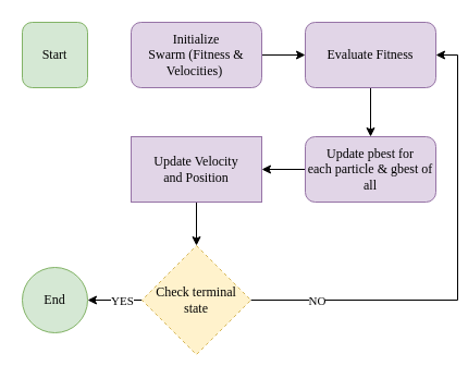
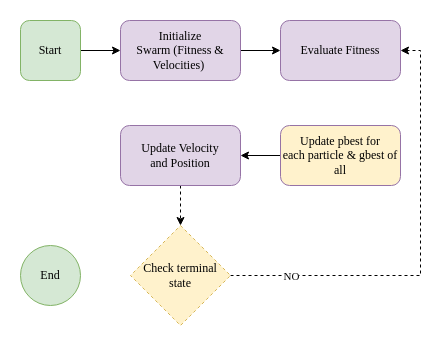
+ <mxCell id="6" value="" style="edgeStyle=orthogonalEdgeStyle;rounded=0;orthogonalLoop=1;jettySize=auto;html=1;" edge="1" parent="1" source="7" target="3"><mxGeometry relative="1" as="geometry" /></mxCell>
- <mxCell id="4" value="" style="edgeStyle=orthogonalEdgeStyle;rounded=0;orthogonalLoop=1;jettySize=auto;html=1;" edge="1" parent="1" source="5" target="9"><mxGeometry relative="1" as="geometry" /></mxCell>
- <mxCell id="16" value="&lt;div&gt;&lt;span style=&quot;background-color: transparent;&quot;&gt;&lt;font face=&quot;Times New Roman&quot;&gt;Update Velocity and&amp;nbsp;&lt;/font&gt;&lt;/span&gt;&lt;span style=&quot;background-color: transparent;&quot;&gt;&lt;font face=&quot;Times New Roman&quot;&gt;Position&lt;/font&gt;&lt;/span&gt;&lt;/div&gt;" style="whiteSpace=wrap;html=1;fillColor=#e1d5e7;strokeColor=#9673a6;rounded=0;" vertex="1" parent="1"><mxGeometry x="120" y="125" width="120" height="60" as="geometry" /></mxCell>
+ <mxCell id="16" value="&lt;div&gt;&lt;span style=&quot;background-color: transparent;&quot;&gt;&lt;font face=&quot;Times New Roman&quot;&gt;Update Velocity and&amp;nbsp;&lt;/font&gt;&lt;/span&gt;&lt;span style=&quot;background-color: transparent;&quot;&gt;&lt;font face=&quot;Times New Roman&quot;&gt;Position&lt;/font&gt;&lt;/span&gt;&lt;/div&gt;" style="rounded=1;whiteSpace=wrap;html=1;fillColor=#e1d5e7;strokeColor=#9673a6;" vertex="1" parent="1"><mxGeometry x="120" y="125" width="120" height="60" as="geometry" /></mxCell>
- <mxCell id="9" value="&lt;div&gt;&lt;font face=&quot;Times New Roman&quot;&gt;Update pbest for each&amp;nbsp;&lt;span style=&quot;background-color: transparent; color: light-dark(rgb(0, 0, 0), rgb(255, 255, 255));&quot;&gt;particle &amp;amp; gbest of all&lt;/span&gt;&lt;/font&gt;&lt;/div&gt;" style="rounded=1;whiteSpace=wrap;html=1;fillColor=#e1d5e7;strokeColor=#9673a6;" vertex="1" parent="1"><mxGeometry x="280" y="125" width="120" height="60" as="geometry" /></mxCell>
+ <mxCell id="9" value="&lt;div&gt;&lt;font face=&quot;Times New Roman&quot;&gt;Update pbest for each&amp;nbsp;&lt;span style=&quot;background-color: transparent; color: light-dark(rgb(0, 0, 0), rgb(255, 255, 255));&quot;&gt;particle &amp;amp; gbest of all&lt;/span&gt;&lt;/font&gt;&lt;/div&gt;" style="rounded=1;whiteSpace=wrap;html=1;fillColor=#fff2cc;strokeColor=#9673a6;" vertex="1" parent="1"><mxGeometry x="280" y="125" width="120" height="60" as="geometry" /></mxCell>
- <mxCell id="15" value="" style="edgeStyle=orthogonalEdgeStyle;rounded=0;orthogonalLoop=1;jettySize=auto;html=1;" edge="1" parent="1" source="16" target="14"><mxGeometry relative="1" as="geometry" /></mxCell>
+ <mxCell id="15" value="" style="edgeStyle=orthogonalEdgeStyle;rounded=0;orthogonalLoop=1;jettySize=auto;html=1;dashed=1;" edge="1" parent="1" source="16" target="14"><mxGeometry relative="1" as="geometry" /></mxCell>
- <mxCell id="10" style="edgeStyle=orthogonalEdgeStyle;rounded=0;orthogonalLoop=1;jettySize=auto;html=1;entryX=1;entryY=0.5;entryDx=0;entryDy=0;" edge="1" parent="1" source="14" target="5"><mxGeometry relative="1" as="geometry" /></mxCell>
+ <mxCell id="10" style="edgeStyle=orthogonalEdgeStyle;rounded=0;orthogonalLoop=1;jettySize=auto;html=1;entryX=1;entryY=0.5;entryDx=0;entryDy=0;dashed=1;" edge="1" parent="1" source="14" target="5"><mxGeometry relative="1" as="geometry" /></mxCell>
- <mxCell id="12" value="" style="edgeStyle=orthogonalEdgeStyle;rounded=0;orthogonalLoop=1;jettySize=auto;html=1;" edge="1" parent="1" source="14" target="17"><mxGeometry relative="1" as="geometry" /></mxCell>
- <mxCell id="13" value="&lt;font face=&quot;Times New Roman&quot;&gt;YES&lt;/font&gt;" style="edgeLabel;html=1;align=center;verticalAlign=middle;resizable=0;points=[];" vertex="1" connectable="0" parent="12"><mxGeometry x="-0.233" relative="1" as="geometry"><mxPoint as="offset" /></mxGeometry></mxCell>
